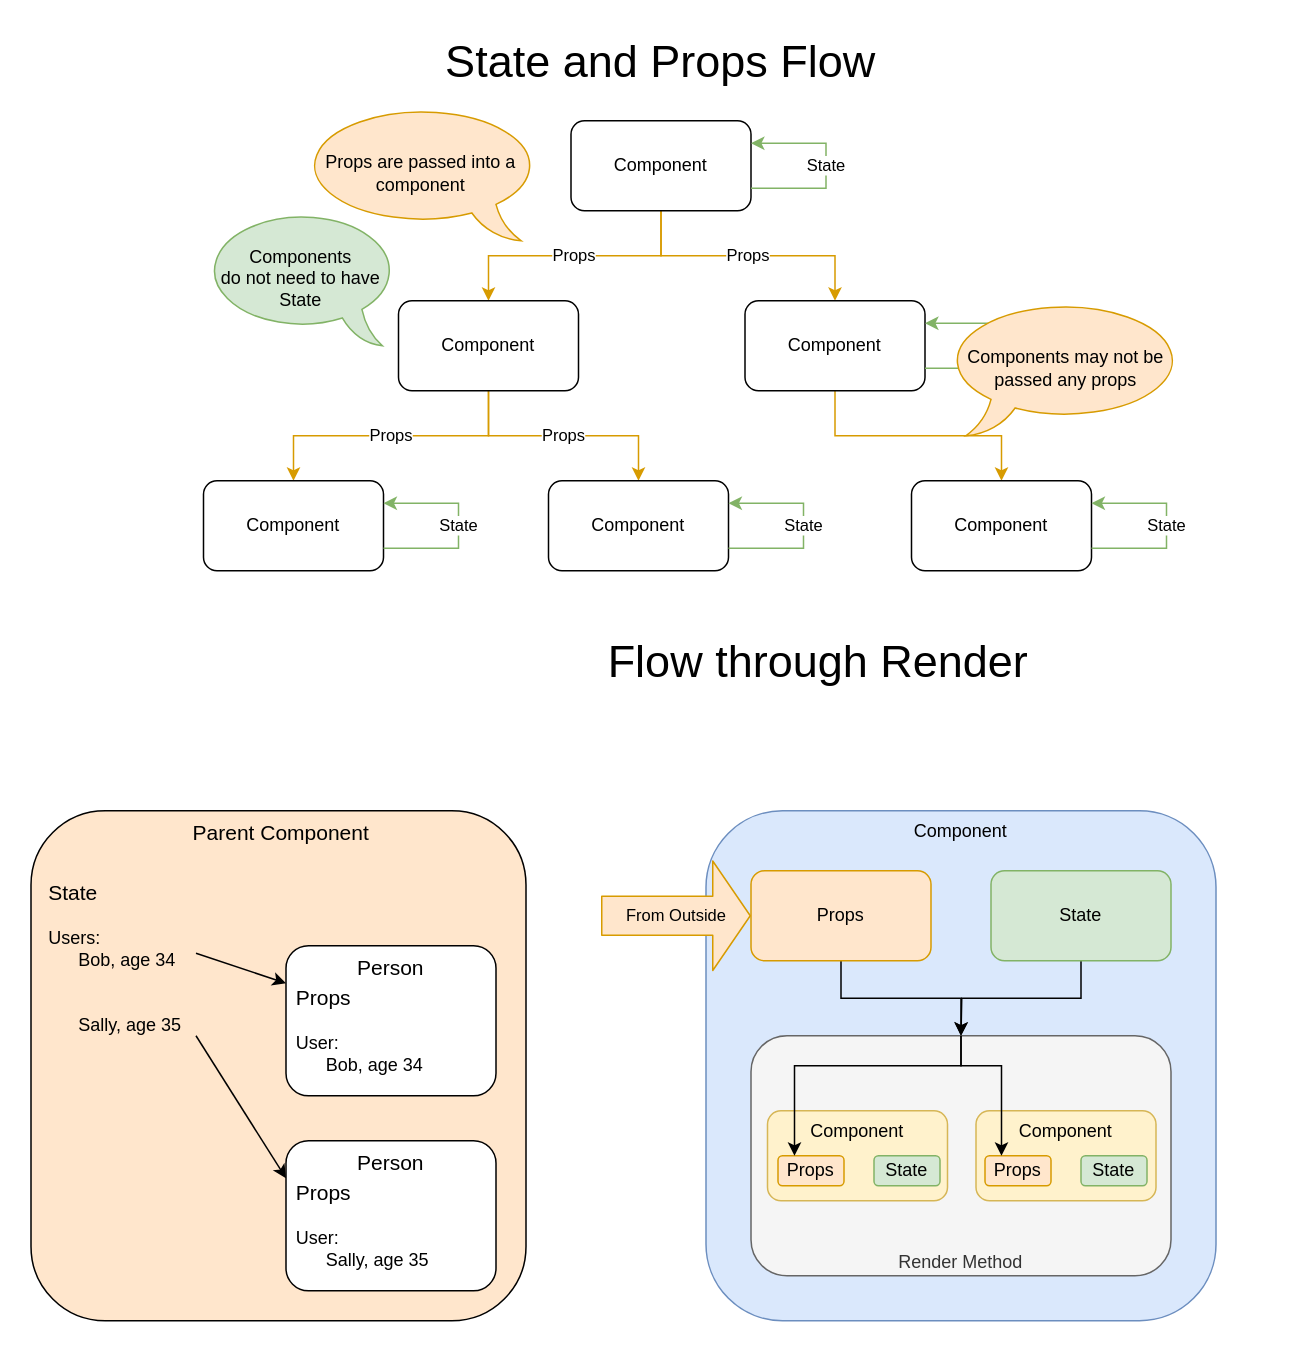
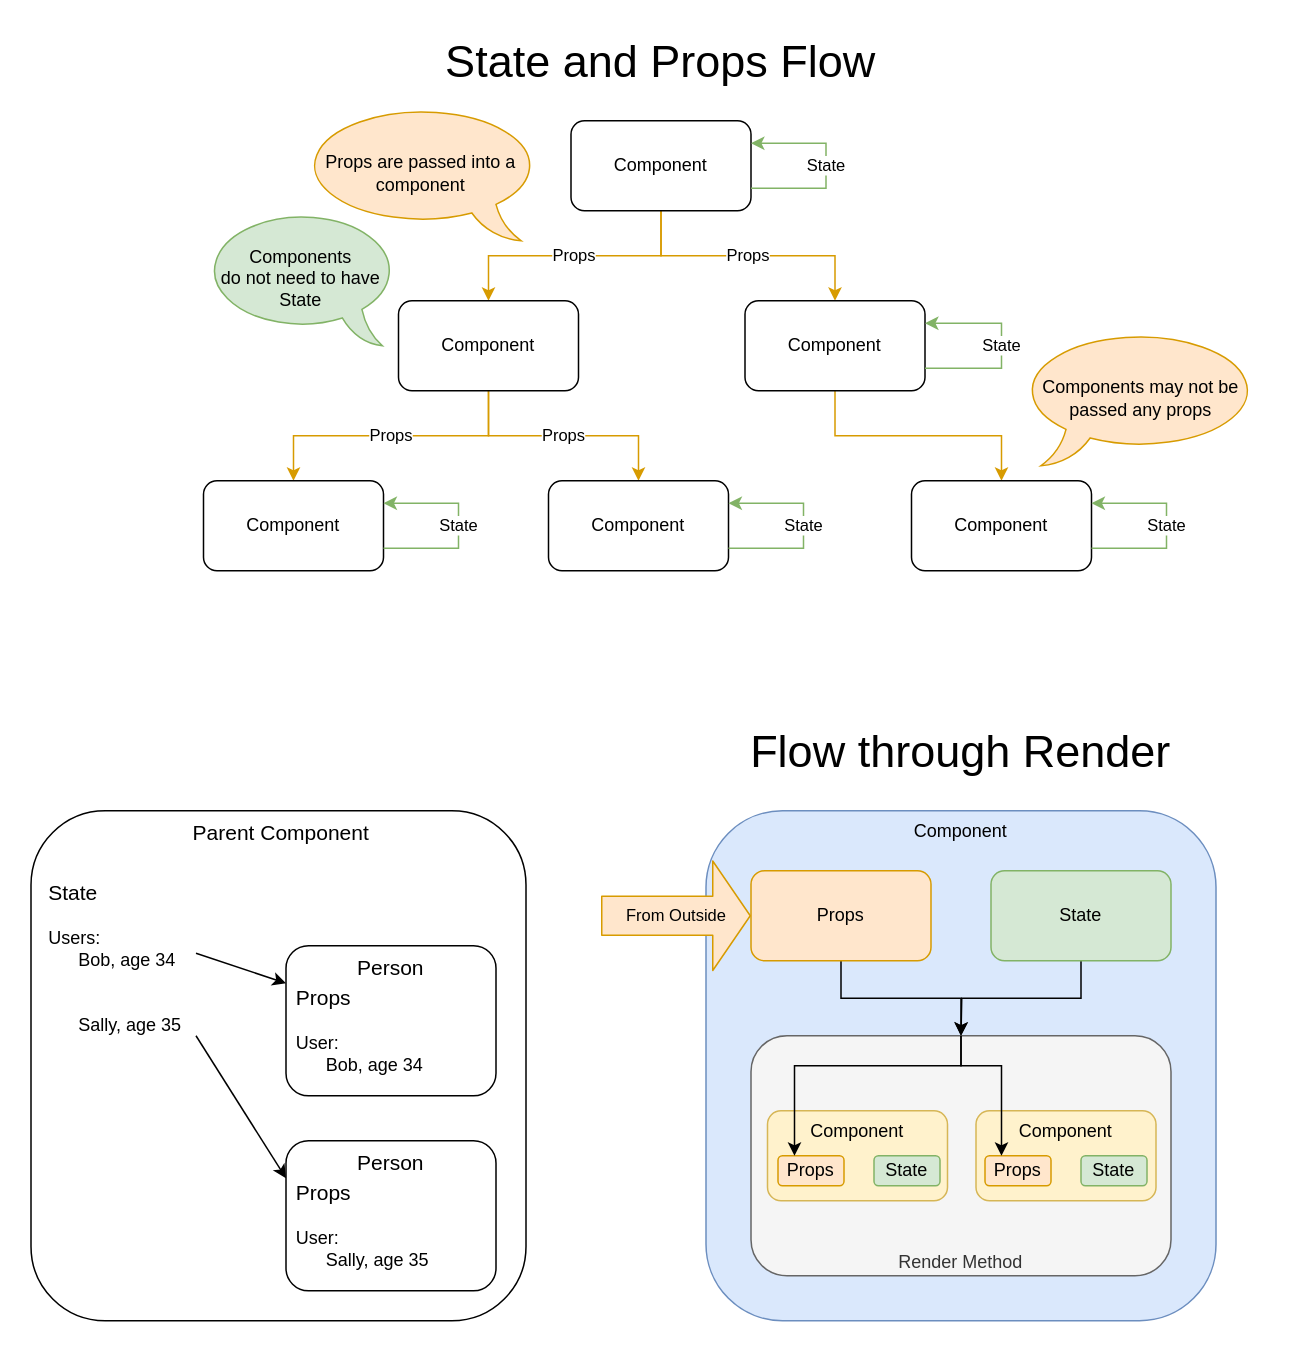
- <mxCell id="29" value="Components may not be passed any props" style="whiteSpace=wrap;html=1;shape=mxgraph.basic.oval_callout;flipH=0;fillColor=#ffe6cc;strokeColor=#d79b00;" vertex="1" parent="1"><mxGeometry x="630" y="200" width="160" height="90" as="geometry" /></mxCell>
+ <mxCell id="29" value="Components may not be passed any props" style="whiteSpace=wrap;html=1;shape=mxgraph.basic.oval_callout;flipH=0;fillColor=#ffe6cc;strokeColor=#d79b00;" vertex="1" parent="1"><mxGeometry x="680" y="220" width="160" height="90" as="geometry" /></mxCell>
- <mxCell id="45" value="Flow through Render" style="text;html=1;strokeColor=none;fillColor=none;align=center;verticalAlign=middle;whiteSpace=wrap;rounded=0;fontSize=30;" vertex="1" parent="1"><mxGeometry x="330" y="420" width="430" height="40" as="geometry" /></mxCell>
+ <mxCell id="45" value="Flow through Render" style="text;html=1;strokeColor=none;fillColor=none;align=center;verticalAlign=middle;whiteSpace=wrap;rounded=0;fontSize=30;" vertex="1" parent="1"><mxGeometry x="425" y="480" width="430" height="40" as="geometry" /></mxCell>
- <mxCell id="20" value="&amp;nbsp;Parent Component" style="rounded=1;whiteSpace=wrap;html=1;verticalAlign=top;fontSize=14;fillColor=#ffe6cc;" parent="1" vertex="1"><mxGeometry x="20" y="540" width="330" height="340" as="geometry" /></mxCell>
+ <mxCell id="20" value="&amp;nbsp;Parent Component" style="rounded=1;whiteSpace=wrap;html=1;verticalAlign=top;fontSize=14;" parent="1" vertex="1"><mxGeometry x="20" y="540" width="330" height="340" as="geometry" /></mxCell>
